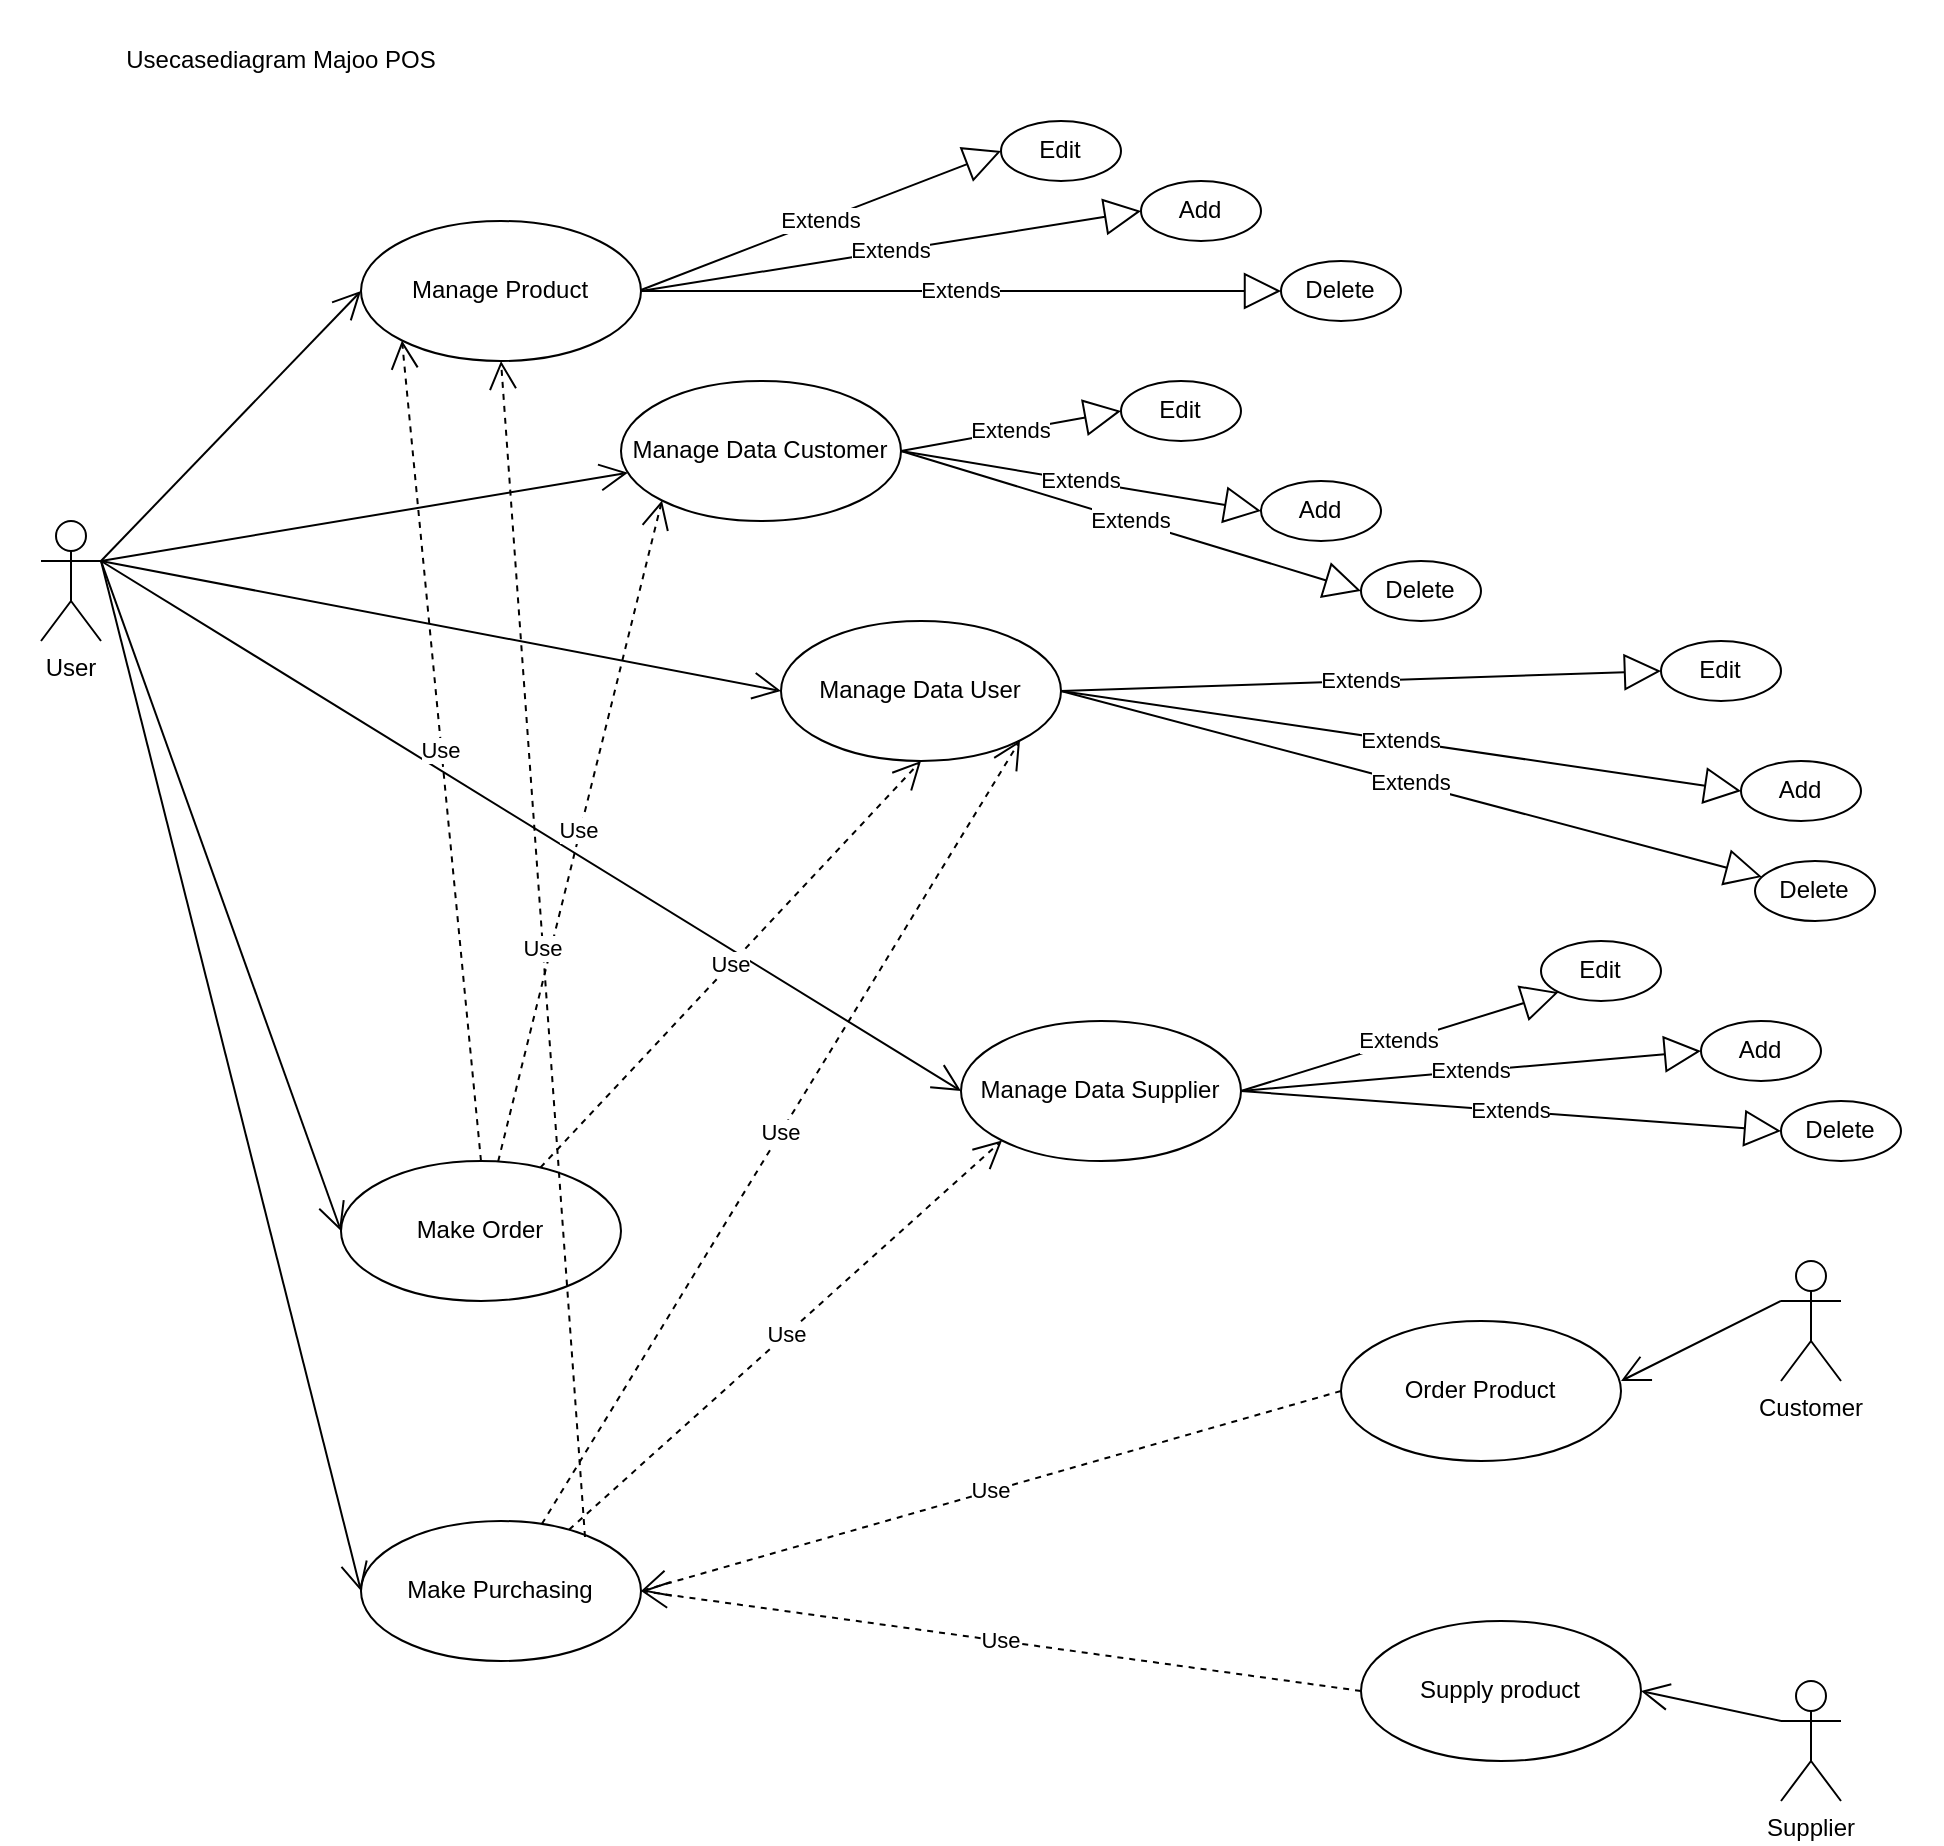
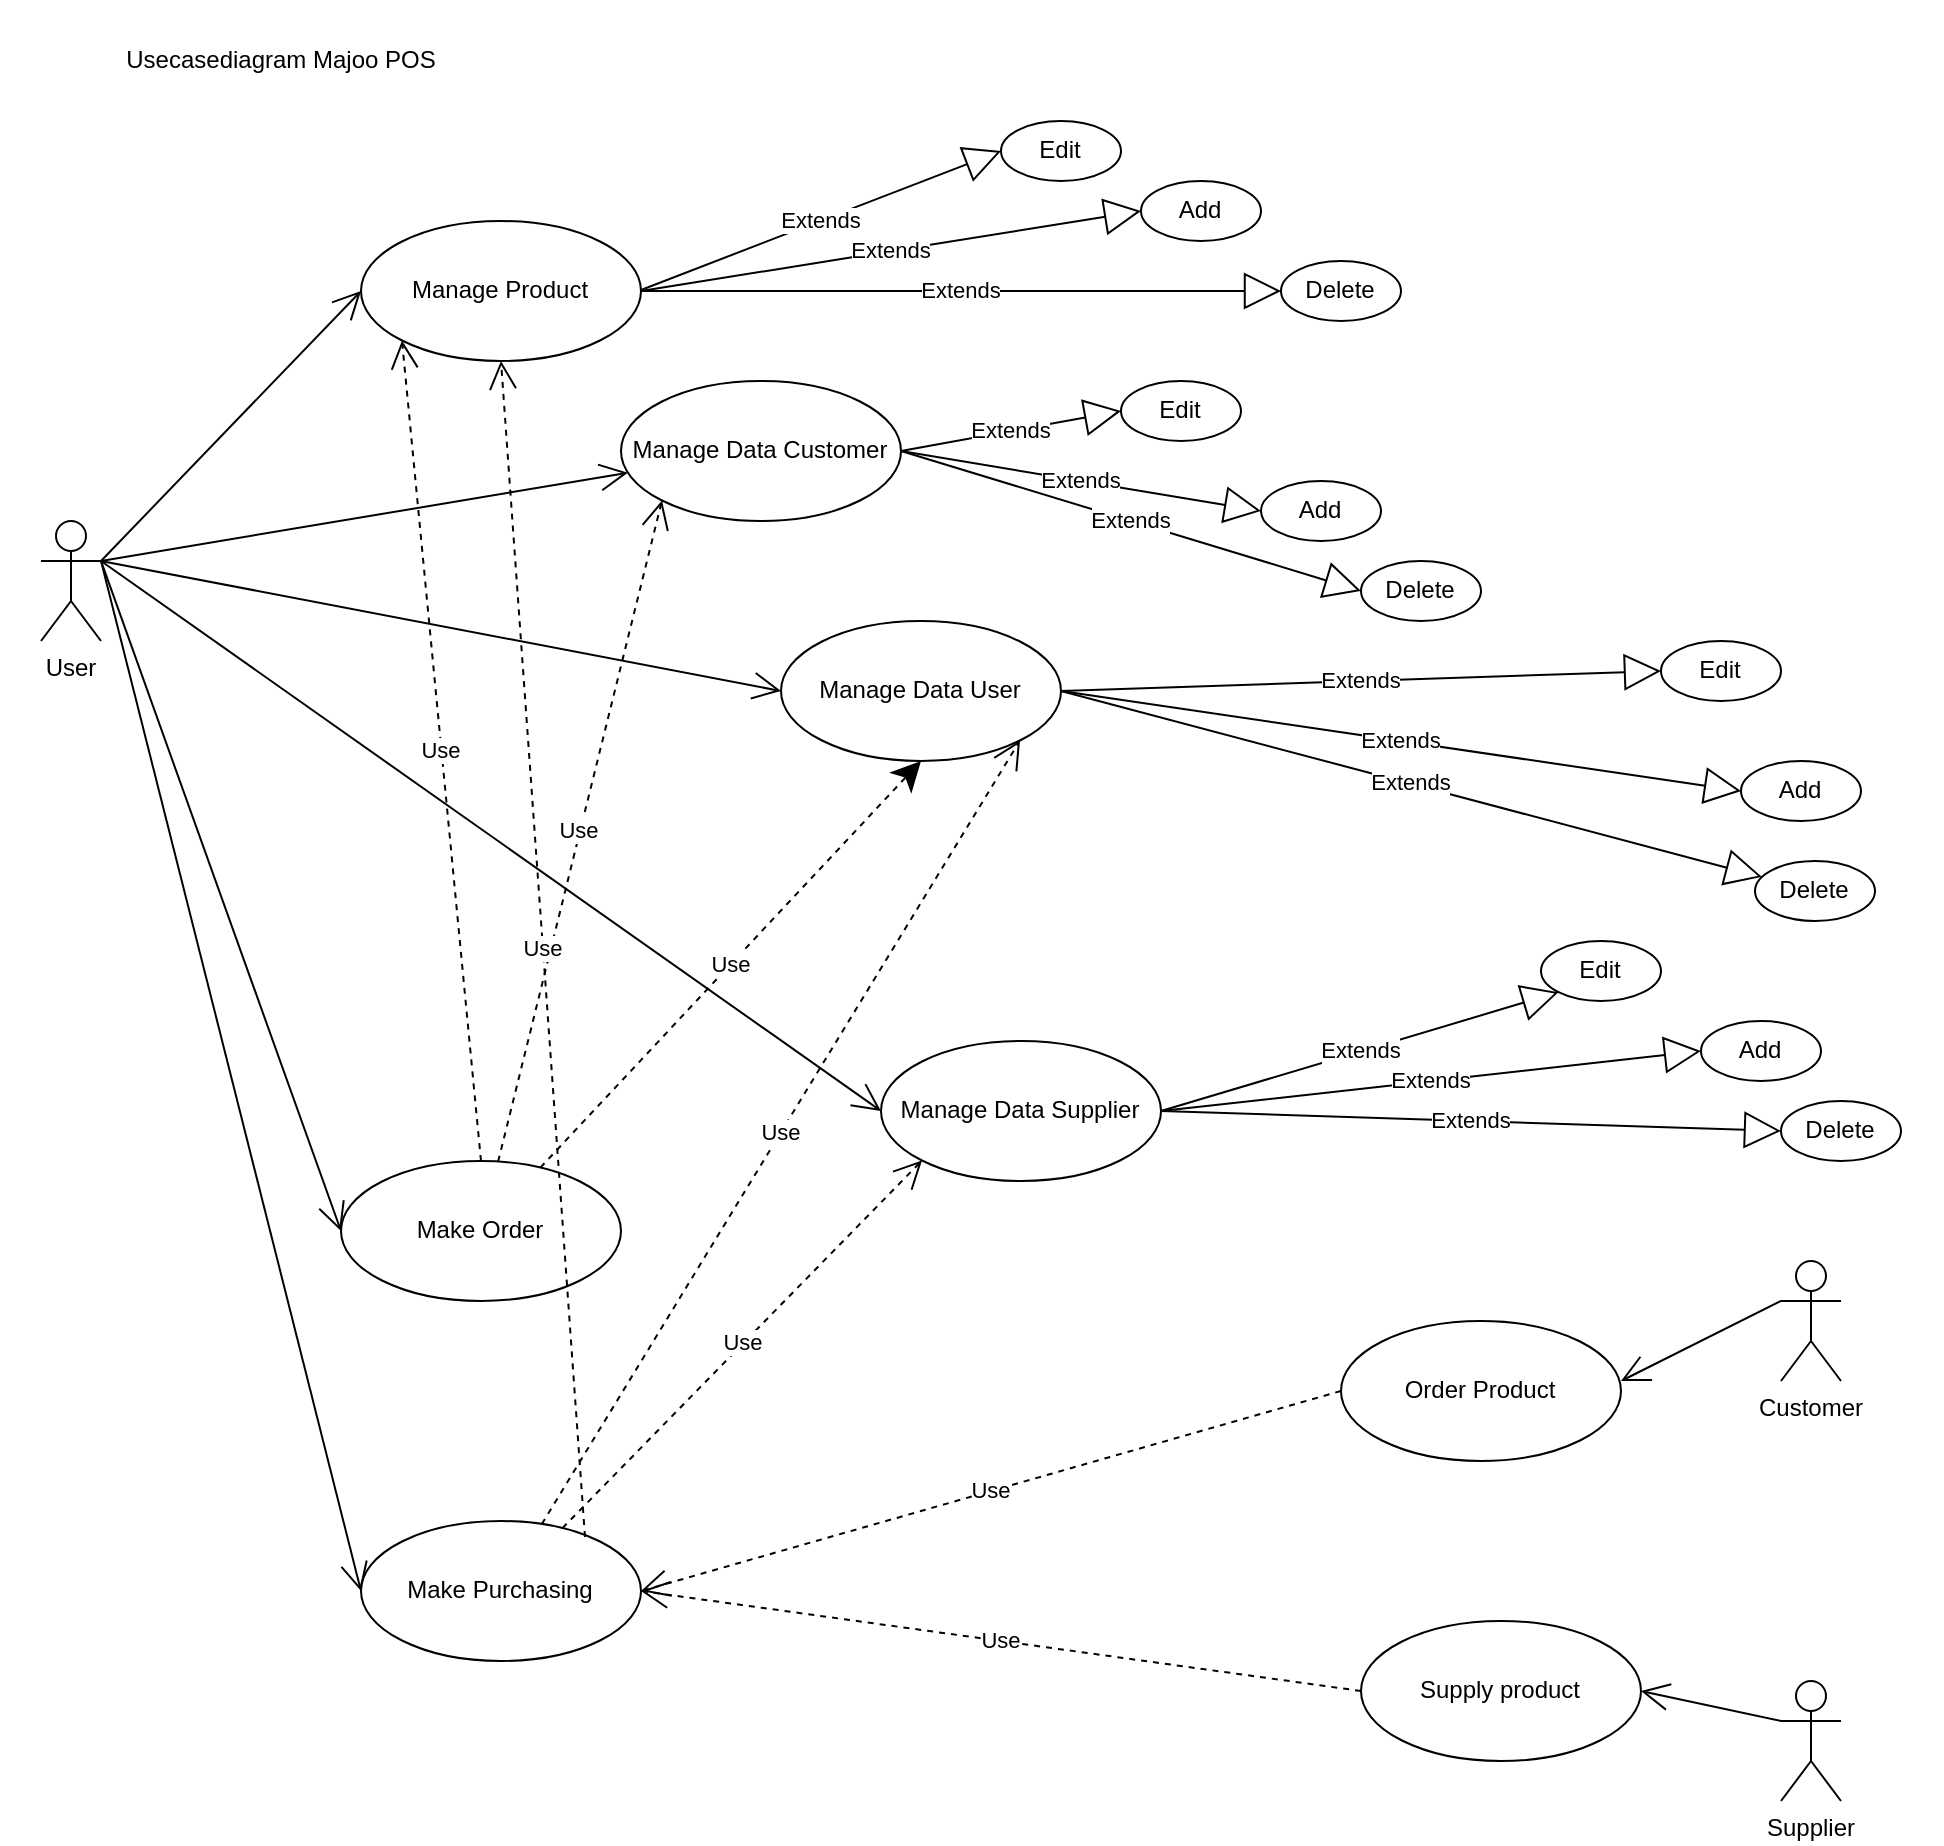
- <mxCell id="47" value="Use" style="endArrow=open;endSize=12;dashed=1;html=1;rounded=0;entryX=0.5;entryY=1;entryDx=0;entryDy=0;" edge="1" parent="1" source="38" target="6"><mxGeometry width="160" relative="1" as="geometry"><mxPoint x="700" y="645" as="sourcePoint" /><mxPoint x="350" y="655" as="targetPoint" /></mxGeometry></mxCell>
+ <mxCell id="47" value="Use" style="endArrow=classic;endSize=12;dashed=1;html=1;rounded=0;entryX=0.5;entryY=1;entryDx=0;entryDy=0;" edge="1" parent="1" source="38" target="6"><mxGeometry width="160" relative="1" as="geometry"><mxPoint x="700" y="645" as="sourcePoint" /><mxPoint x="350" y="655" as="targetPoint" /></mxGeometry></mxCell>
- <mxCell id="7" value="Manage Data Supplier" style="ellipse;whiteSpace=wrap;html=1;" parent="1" vertex="1"><mxGeometry x="480" y="510" width="140" height="70" as="geometry" /></mxCell>
+ <mxCell id="7" value="Manage Data Supplier" style="ellipse;whiteSpace=wrap;html=1;" parent="1" vertex="1"><mxGeometry x="440" y="520" width="140" height="70" as="geometry" /></mxCell>
